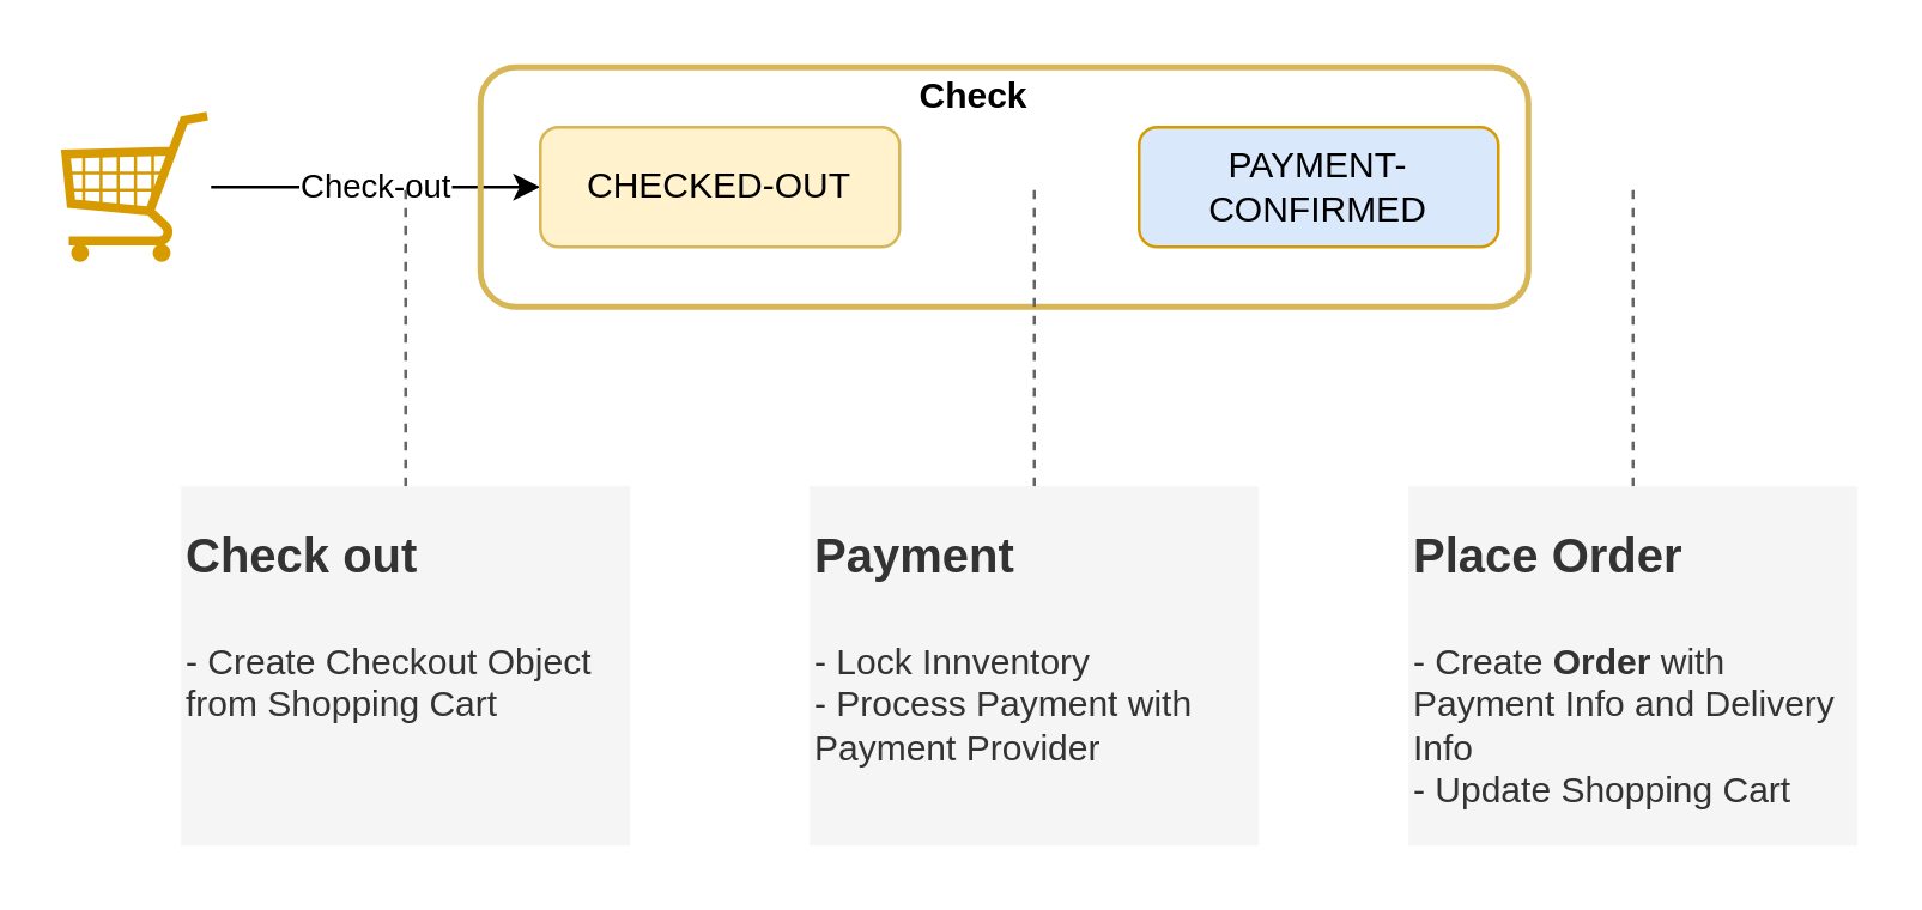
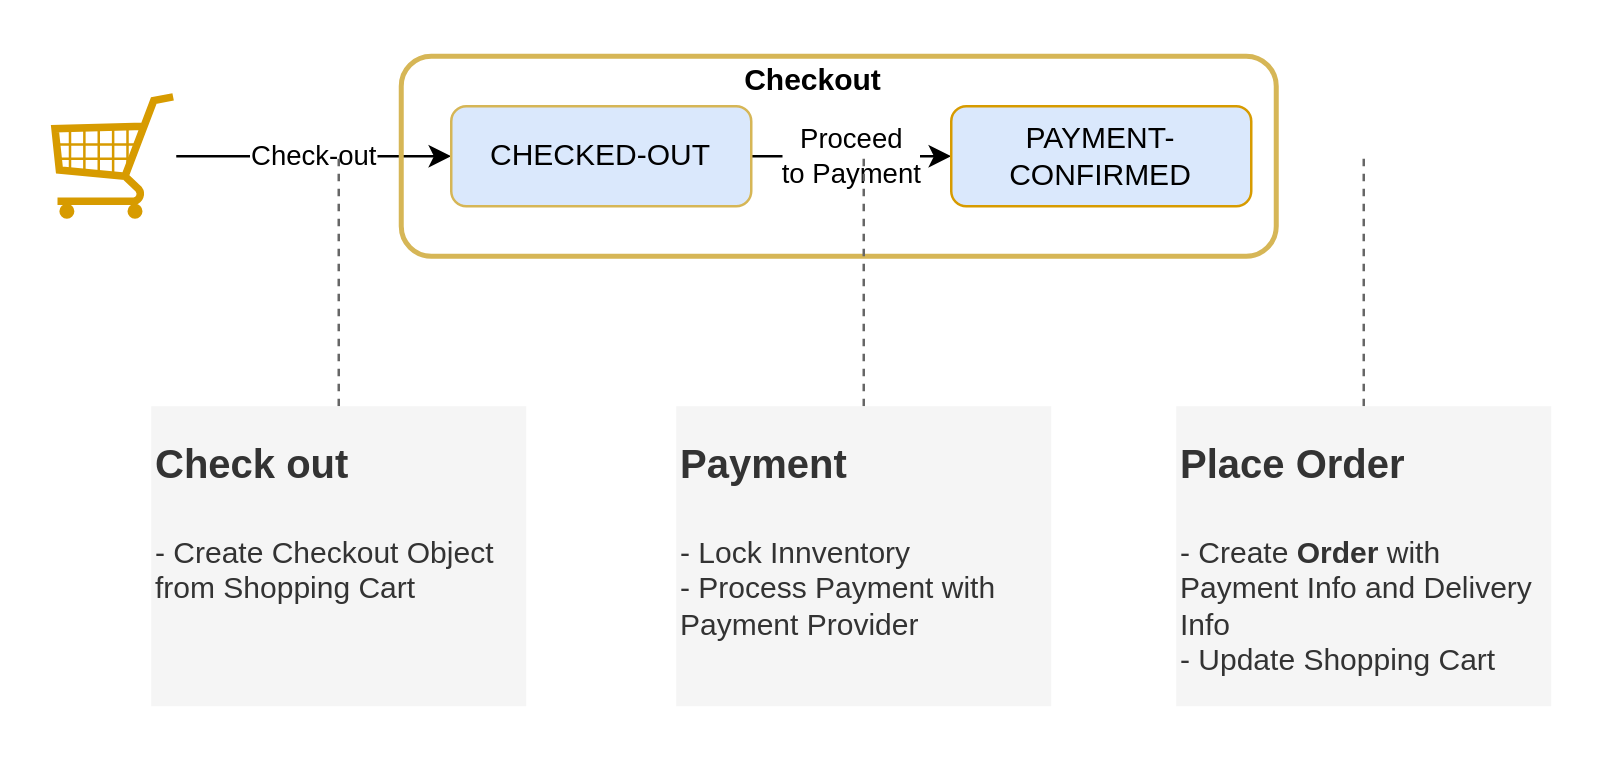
- <mxCell id="14" value="&lt;b&gt;Check&lt;/b&gt;" style="text;html=1;align=center;verticalAlign=middle;whiteSpace=wrap;rounded=0;" vertex="1" parent="1"><mxGeometry x="270" y="20" width="110" height="24" as="geometry" /></mxCell>
+ <mxCell id="14" value="&lt;b&gt;Checkout&lt;/b&gt;" style="text;html=1;align=center;verticalAlign=middle;whiteSpace=wrap;rounded=0;" vertex="1" parent="1"><mxGeometry x="270" y="20" width="110" height="24" as="geometry" /></mxCell>
- <mxCell id="10" value="CHECKED-OUT" style="rounded=1;whiteSpace=wrap;html=1;fillColor=#fff2cc;strokeColor=#d6b656;" vertex="1" parent="1"><mxGeometry x="180" y="42" width="120" height="40" as="geometry" /></mxCell>
+ <mxCell id="10" value="CHECKED-OUT" style="rounded=1;whiteSpace=wrap;html=1;fillColor=#dae8fc;strokeColor=#d6b656;" vertex="1" parent="1"><mxGeometry x="180" y="42" width="120" height="40" as="geometry" /></mxCell>
+ <mxCell id="9" value="Proceed&lt;br&gt;to Payment" style="edgeStyle=orthogonalEdgeStyle;rounded=0;orthogonalLoop=1;jettySize=auto;html=1;" edge="1" parent="1" source="10" target="11"><mxGeometry relative="1" as="geometry" /></mxCell>
